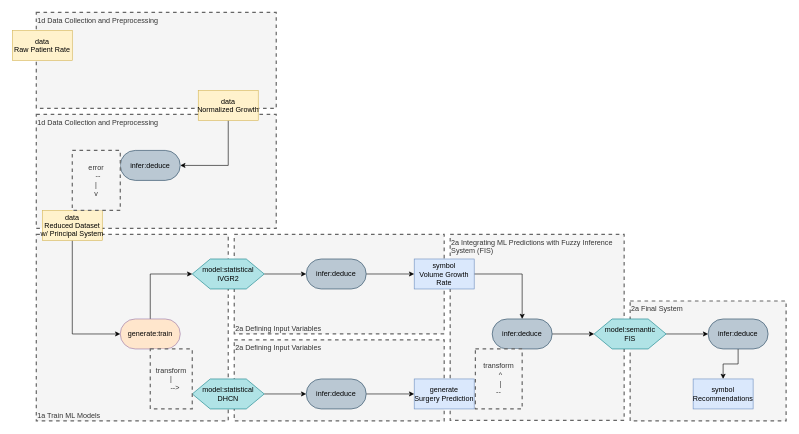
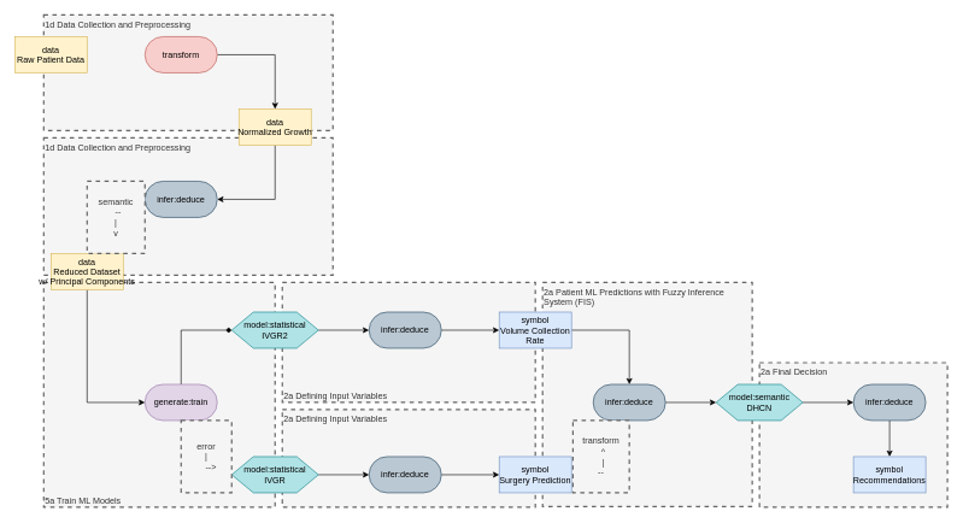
- <mxCell id="9" value="data&#10;Raw Patient Rate" style="rectangle;fillColor=#fff2cc;strokeColor=#d6b656;" name="data" vertex="1" parent="1"><mxGeometry x="20" y="50" width="100" height="50" as="geometry" /></mxCell>
+ <mxCell id="9" value="data&#10;Raw Patient Data" style="rectangle;fillColor=#fff2cc;strokeColor=#d6b656;" name="data" vertex="1" parent="1"><mxGeometry x="20" y="50" width="100" height="50" as="geometry" /></mxCell>
+ <mxCell id="11" value="transform" style="rounded=1;whiteSpace=wrap;html=1;arcSize=50;fillColor=#f8cecc;strokeColor=#b85450;" name="transform" vertex="1" parent="1"><mxGeometry x="200" y="50" width="100" height="50" as="geometry" /></mxCell>
+ <mxCell id="10" style="edgeStyle=orthogonalEdgeStyle;rounded=0;orthogonalLoop=1;jettySize=auto;html=1;exitX=1;exitY=0.5;exitDx=0;exitDy=0;entryX=0.5;entryY=0;entryDx=0;entryDy=0;" edge="1" parent="1" source="11" target="13"><mxGeometry relative="1" as="geometry" /></mxCell>
- <mxCell id="17" value="&lt;div&gt;error&lt;/div&gt;&lt;div&gt;&amp;nbsp; --&lt;/div&gt;&lt;div&gt;|&lt;/div&gt;&lt;div&gt;v&lt;/div&gt;" style="text;html=1;align=center;verticalAlign=middle;whiteSpace=wrap;rounded=0;dashed=1;fillColor=#f5f5f5;fontColor=#333333;strokeColor=#666666;strokeWidth=2;" name="text" vertex="1" parent="1"><mxGeometry x="120" y="250" width="80" height="100" as="geometry" /></mxCell>
+ <mxCell id="17" value="&lt;div&gt;semantic&lt;/div&gt;&lt;div&gt;&amp;nbsp; --&lt;/div&gt;&lt;div&gt;|&lt;/div&gt;&lt;div&gt;v&lt;/div&gt;" style="text;html=1;align=center;verticalAlign=middle;whiteSpace=wrap;rounded=0;dashed=1;fillColor=#f5f5f5;fontColor=#333333;strokeColor=#666666;strokeWidth=2;" name="text" vertex="1" parent="1"><mxGeometry x="120" y="250" width="80" height="100" as="geometry" /></mxCell>
- <mxCell id="16" value="data&#10;Reduced Dataset&#10;w/ Principal System" style="rectangle;fillColor=#fff2cc;strokeColor=#d6b656;" name="data" vertex="1" parent="1"><mxGeometry x="70" y="350" width="100" height="50" as="geometry" /></mxCell>
+ <mxCell id="16" value="data&#10;Reduced Dataset&#10;w/ Principal Components" style="rectangle;fillColor=#fff2cc;strokeColor=#d6b656;" name="data" vertex="1" parent="1"><mxGeometry x="70" y="350" width="100" height="50" as="geometry" /></mxCell>
- <mxCell id="3" value="2a Integrating ML Predictions with Fuzzy Inference System (FIS)" style="text;html=1;align=left;verticalAlign=top;whiteSpace=wrap;rounded=0;dashed=1;fillColor=#f5f5f5;fontColor=#333333;strokeColor=#666666;strokeWidth=2;" name="text" vertex="1" parent="1"><mxGeometry x="750" y="390" width="290" height="310" as="geometry" /></mxCell>
+ <mxCell id="3" value="2a Patient ML Predictions with Fuzzy Inference System (FIS)" style="text;html=1;align=left;verticalAlign=top;whiteSpace=wrap;rounded=0;dashed=1;fillColor=#f5f5f5;fontColor=#333333;strokeColor=#666666;strokeWidth=2;" name="text" vertex="1" parent="1"><mxGeometry x="750" y="390" width="290" height="310" as="geometry" /></mxCell>
- <mxCell id="30" value="symbol&#10;Volume Growth&#10;Rate" style="rectangle;fillColor=#dae8fc;strokeColor=#6c8ebf;" name="symbol" vertex="1" parent="1"><mxGeometry x="690" y="431" width="100" height="50" as="geometry" /></mxCell>
+ <mxCell id="30" value="symbol&#10;Volume Collection&#10;Rate" style="rectangle;fillColor=#dae8fc;strokeColor=#6c8ebf;" name="symbol" vertex="1" parent="1"><mxGeometry x="690" y="431" width="100" height="50" as="geometry" /></mxCell>
- <mxCell id="18" style="edgeStyle=orthogonalEdgeStyle;rounded=0;orthogonalLoop=1;jettySize=auto;html=1;exitX=0.5;exitY=0;exitDx=0;exitDy=0;entryX=0;entryY=0.5;entryDx=0;entryDy=0;" edge="1" parent="1" source="19" target="21"><mxGeometry relative="1" as="geometry" /></mxCell>
+ <mxCell id="18" style="edgeStyle=orthogonalEdgeStyle;rounded=0;orthogonalLoop=1;jettySize=auto;html=1;exitX=0.5;exitY=0;exitDx=0;exitDy=0;entryX=0;entryY=0.5;entryDx=0;entryDy=0;endArrow=diamond;" edge="1" parent="1" source="19" target="21"><mxGeometry relative="1" as="geometry" /></mxCell>
- <mxCell id="2" value="2a Final System" style="text;html=1;align=left;verticalAlign=top;whiteSpace=wrap;rounded=0;dashed=1;fillColor=#f5f5f5;fontColor=#333333;strokeColor=#666666;strokeWidth=2;" name="text" vertex="1" parent="1"><mxGeometry x="1050" y="501" width="260" height="200" as="geometry" /></mxCell>
+ <mxCell id="2" value="2a Final Decision" style="text;html=1;align=left;verticalAlign=top;whiteSpace=wrap;rounded=0;dashed=1;fillColor=#f5f5f5;fontColor=#333333;strokeColor=#666666;strokeWidth=2;" name="text" vertex="1" parent="1"><mxGeometry x="1050" y="501" width="260" height="200" as="geometry" /></mxCell>
- <mxCell id="36" value="model:semantic&#10;FIS" style="shape=hexagon;perimeter=hexagonPerimeter2;fillColor=#b0e3e6;strokeColor=#0e8088;" name="model" vertex="1" parent="1"><mxGeometry x="990" y="531" width="120" height="50" as="geometry" /></mxCell>
+ <mxCell id="36" value="model:semantic&#10;DHCN" style="shape=hexagon;perimeter=hexagonPerimeter2;fillColor=#b0e3e6;strokeColor=#0e8088;" name="model" vertex="1" parent="1"><mxGeometry x="990" y="531" width="120" height="50" as="geometry" /></mxCell>
- <mxCell id="19" value="generate:train" style="rounded=1;whiteSpace=wrap;html=1;arcSize=50;fillColor=#ffe6cc;strokeColor=#9673a6;" name="generate:train" vertex="1" parent="1"><mxGeometry x="200" y="531" width="100" height="50" as="geometry" /></mxCell>
+ <mxCell id="19" value="generate:train" style="rounded=1;whiteSpace=wrap;html=1;arcSize=50;fillColor=#e1d5e7;strokeColor=#9673a6;" name="generate:train" vertex="1" parent="1"><mxGeometry x="200" y="531" width="100" height="50" as="geometry" /></mxCell>
- <mxCell id="24" value="&lt;div&gt;transform&lt;/div&gt;&lt;div&gt;|&lt;/div&gt;&lt;div&gt;&amp;nbsp;&amp;nbsp;&amp;nbsp; --&amp;gt;&lt;/div&gt;" style="text;html=1;align=center;verticalAlign=middle;whiteSpace=wrap;rounded=0;dashed=1;fillColor=#f5f5f5;fontColor=#333333;strokeColor=#666666;strokeWidth=2;" name="text" vertex="1" parent="1"><mxGeometry x="250" y="581" width="70" height="100" as="geometry" /></mxCell>
+ <mxCell id="24" value="&lt;div&gt;error&lt;/div&gt;&lt;div&gt;|&lt;/div&gt;&lt;div&gt;&amp;nbsp;&amp;nbsp;&amp;nbsp; --&amp;gt;&lt;/div&gt;" style="text;html=1;align=center;verticalAlign=middle;whiteSpace=wrap;rounded=0;dashed=1;fillColor=#f5f5f5;fontColor=#333333;strokeColor=#666666;strokeWidth=2;" name="text" vertex="1" parent="1"><mxGeometry x="250" y="581" width="70" height="100" as="geometry" /></mxCell>
- <mxCell id="23" value="model:statistical&#10;DHCN" style="shape=hexagon;perimeter=hexagonPerimeter2;fillColor=#b0e3e6;strokeColor=#0e8088;" name="model" vertex="1" parent="1"><mxGeometry x="320" y="631" width="120" height="50" as="geometry" /></mxCell>
+ <mxCell id="23" value="model:statistical&#10;IVGR" style="shape=hexagon;perimeter=hexagonPerimeter2;fillColor=#b0e3e6;strokeColor=#0e8088;" name="model" vertex="1" parent="1"><mxGeometry x="320" y="631" width="120" height="50" as="geometry" /></mxCell>
- <mxCell id="31" value="generate&#10;Surgery Prediction" style="rectangle;fillColor=#dae8fc;strokeColor=#6c8ebf;" name="symbol" vertex="1" parent="1"><mxGeometry x="690" y="631" width="100" height="50" as="geometry" /></mxCell>
+ <mxCell id="31" value="symbol&#10;Surgery Prediction" style="rectangle;fillColor=#dae8fc;strokeColor=#6c8ebf;" name="symbol" vertex="1" parent="1"><mxGeometry x="690" y="631" width="100" height="50" as="geometry" /></mxCell>
- <mxCell id="39" value="symbol&#10;Recommendations" style="rectangle;fillColor=#dae8fc;strokeColor=#6c8ebf;" name="symbol" vertex="1" parent="1"><mxGeometry x="1155" y="631" width="100" height="50" as="geometry" /></mxCell>
+ <mxCell id="39" value="symbol&#10;Recommendations" style="rectangle;fillColor=#dae8fc;strokeColor=#6c8ebf;" name="symbol" vertex="1" parent="1"><mxGeometry x="1180" y="631" width="100" height="50" as="geometry" /></mxCell>
- <mxCell id="7" value="1a Train ML Models" style="text;html=1;align=left;verticalAlign=bottom;whiteSpace=wrap;rounded=0;dashed=1;fillColor=#f5f5f5;fontColor=#333333;strokeColor=#666666;strokeWidth=2;" name="text" vertex="1" parent="1"><mxGeometry x="60" y="390" width="320" height="311" as="geometry" /></mxCell>
+ <mxCell id="7" value="5a Train ML Models" style="text;html=1;align=left;verticalAlign=bottom;whiteSpace=wrap;rounded=0;dashed=1;fillColor=#f5f5f5;fontColor=#333333;strokeColor=#666666;strokeWidth=2;" name="text" vertex="1" parent="1"><mxGeometry x="60" y="390" width="320" height="311" as="geometry" /></mxCell>
